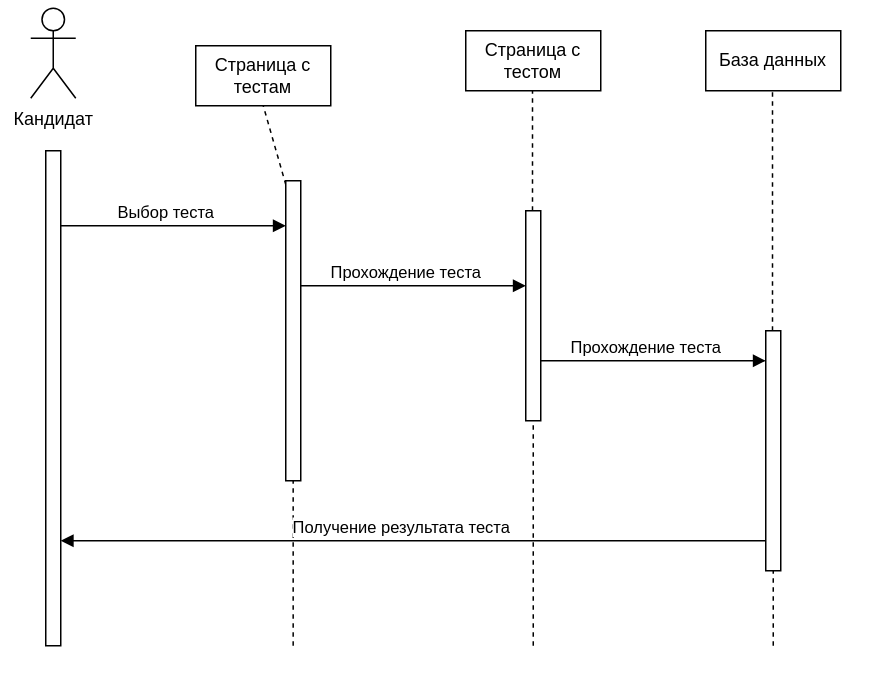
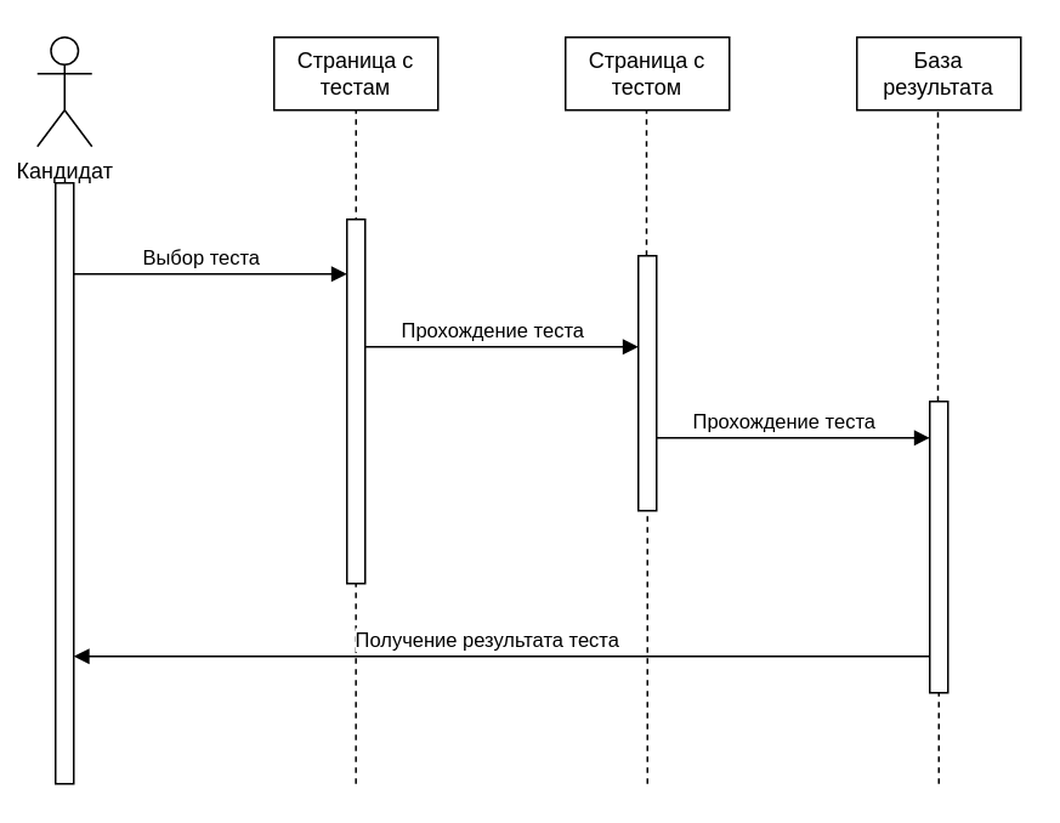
- <mxCell id="2" value="Кандидат" style="shape=umlActor;verticalLabelPosition=bottom;verticalAlign=top;html=1;outlineConnect=0;" vertex="1" parent="1"><mxGeometry x="20" y="5" width="30" height="60" as="geometry" /></mxCell>
+ <mxCell id="2" value="Кандидат" style="shape=umlActor;verticalLabelPosition=bottom;verticalAlign=top;html=1;outlineConnect=0;" vertex="1" parent="1"><mxGeometry x="20" y="20" width="30" height="60" as="geometry" /></mxCell>
- <mxCell id="14" value="База данных" style="rounded=0;whiteSpace=wrap;html=1;" vertex="1" parent="1"><mxGeometry x="470" y="20" width="90" height="40" as="geometry" /></mxCell>
+ <mxCell id="14" value="База результата" style="rounded=0;whiteSpace=wrap;html=1;" vertex="1" parent="1"><mxGeometry x="470" y="20" width="90" height="40" as="geometry" /></mxCell>
- <mxCell id="4" value="Страница с тестам" style="rounded=0;whiteSpace=wrap;html=1;" vertex="1" parent="1"><mxGeometry x="130" y="30" width="90" height="40" as="geometry" /></mxCell>
+ <mxCell id="4" value="Страница с тестам" style="rounded=0;whiteSpace=wrap;html=1;" vertex="1" parent="1"><mxGeometry x="150" y="20" width="90" height="40" as="geometry" /></mxCell>
